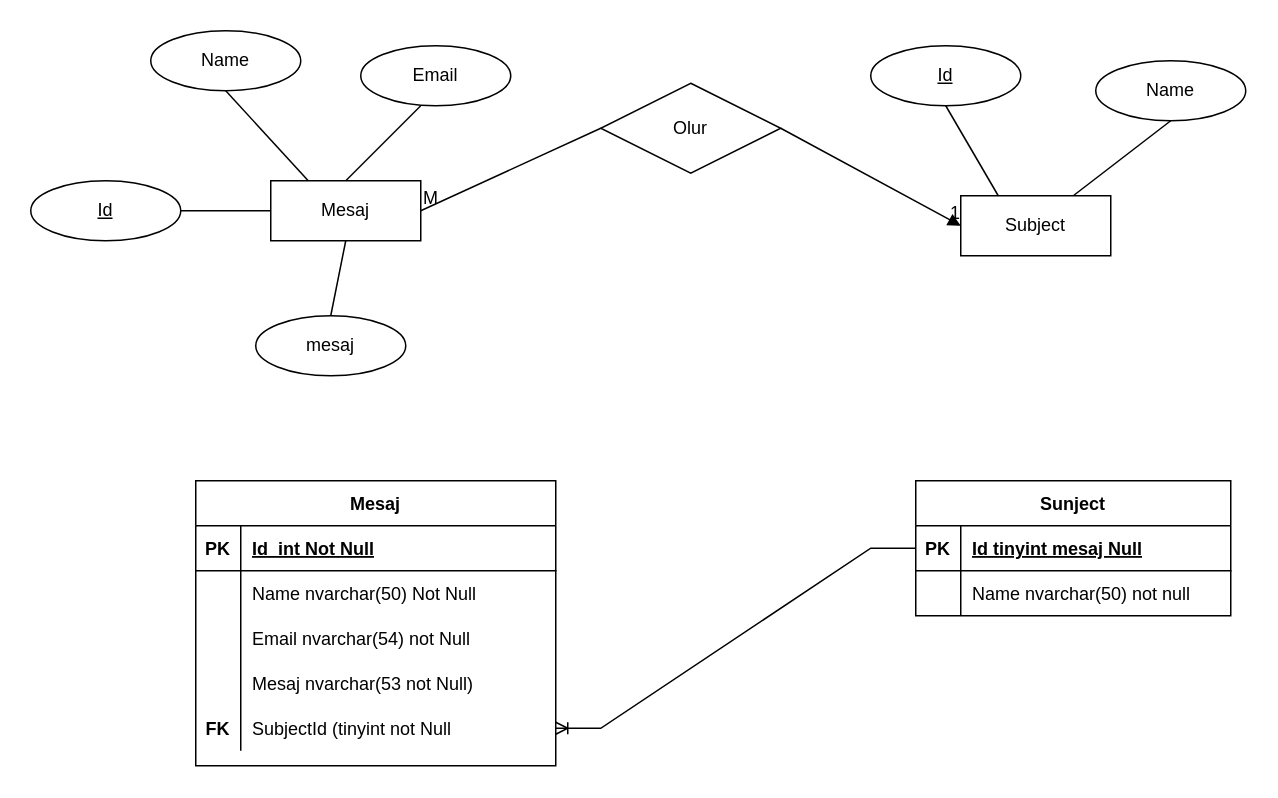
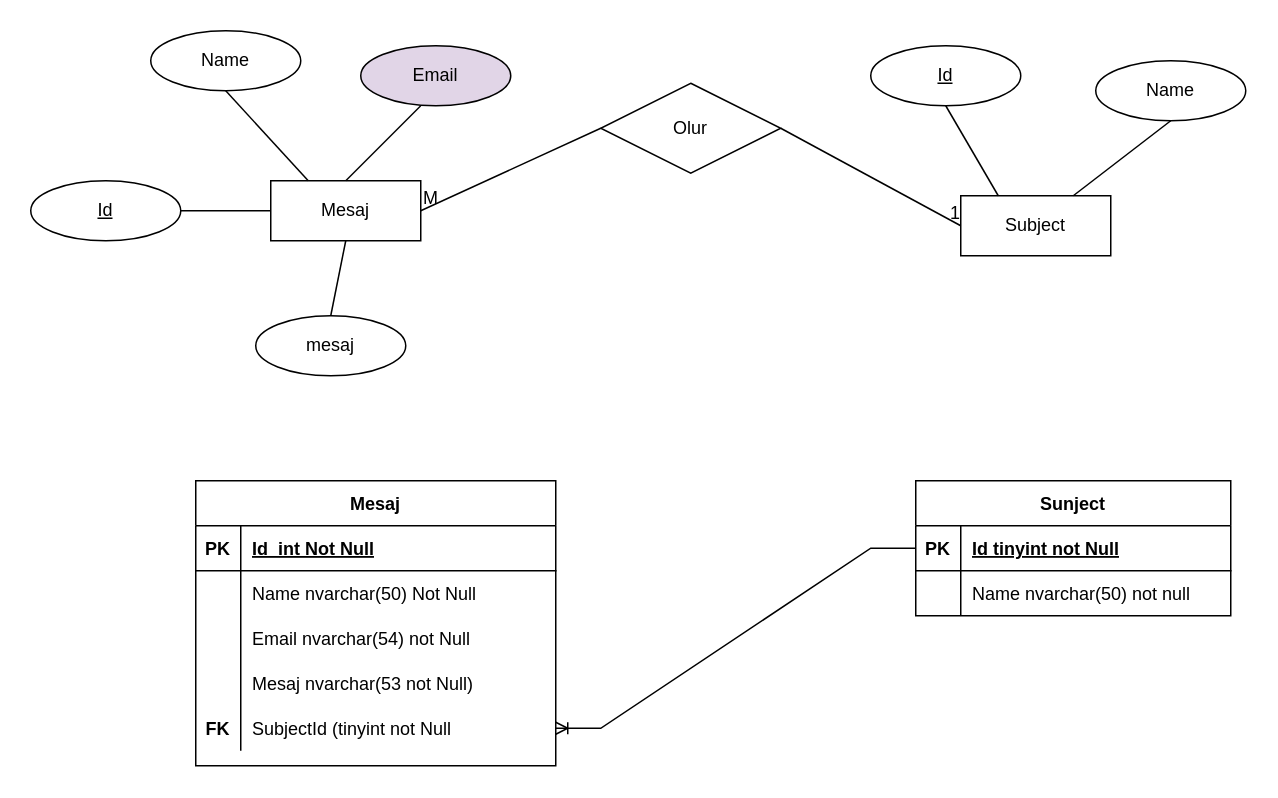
- <mxCell id="5" value="Email" style="ellipse;whiteSpace=wrap;html=1;align=center;" vertex="1" parent="1"><mxGeometry x="240" y="30" width="100" height="40" as="geometry" /></mxCell>
+ <mxCell id="5" value="Email" style="ellipse;whiteSpace=wrap;html=1;align=center;fillColor=#e1d5e7;" vertex="1" parent="1"><mxGeometry x="240" y="30" width="100" height="40" as="geometry" /></mxCell>
- <mxCell id="17" value="" style="endArrow=block;html=1;rounded=0;entryX=0;entryY=0.5;entryDx=0;entryDy=0;exitX=1;exitY=0.5;exitDx=0;exitDy=0;" edge="1" parent="1" source="16" target="11"><mxGeometry relative="1" as="geometry"><mxPoint x="550" y="160" as="sourcePoint" /><mxPoint x="620" y="180" as="targetPoint" /></mxGeometry></mxCell>
+ <mxCell id="17" value="" style="endArrow=none;html=1;rounded=0;entryX=0;entryY=0.5;entryDx=0;entryDy=0;exitX=1;exitY=0.5;exitDx=0;exitDy=0;" edge="1" parent="1" source="16" target="11"><mxGeometry relative="1" as="geometry"><mxPoint x="550" y="160" as="sourcePoint" /><mxPoint x="620" y="180" as="targetPoint" /></mxGeometry></mxCell>
- <mxCell id="40" value="Id tinyint mesaj Null" style="shape=partialRectangle;connectable=0;fillColor=none;top=0;left=0;bottom=0;right=0;align=left;spacingLeft=6;fontStyle=5;overflow=hidden;" vertex="1" parent="38"><mxGeometry x="30" width="180" height="30" as="geometry"><mxRectangle width="180" height="30" as="alternateBounds" /></mxGeometry></mxCell>
+ <mxCell id="40" value="Id tinyint not Null" style="shape=partialRectangle;connectable=0;fillColor=none;top=0;left=0;bottom=0;right=0;align=left;spacingLeft=6;fontStyle=5;overflow=hidden;" vertex="1" parent="38"><mxGeometry x="30" width="180" height="30" as="geometry"><mxRectangle width="180" height="30" as="alternateBounds" /></mxGeometry></mxCell>
